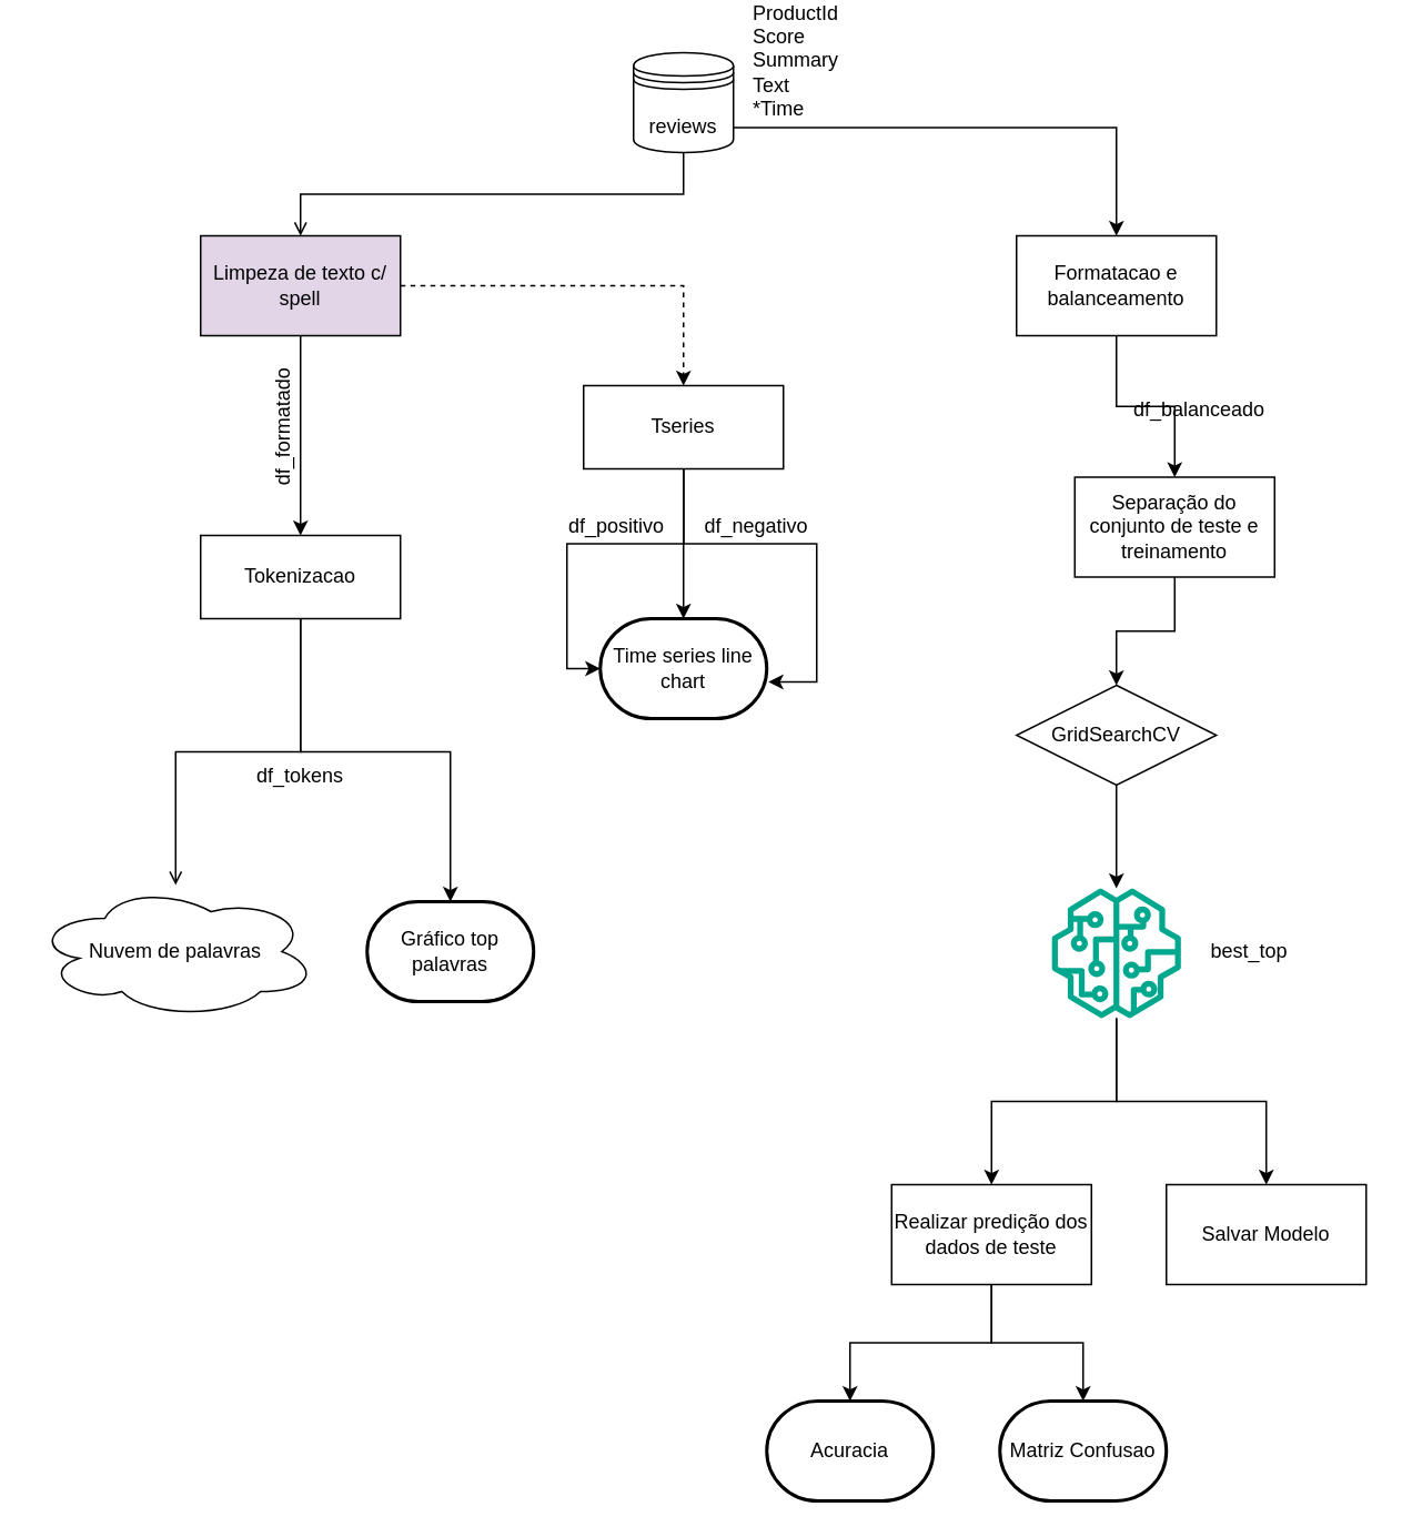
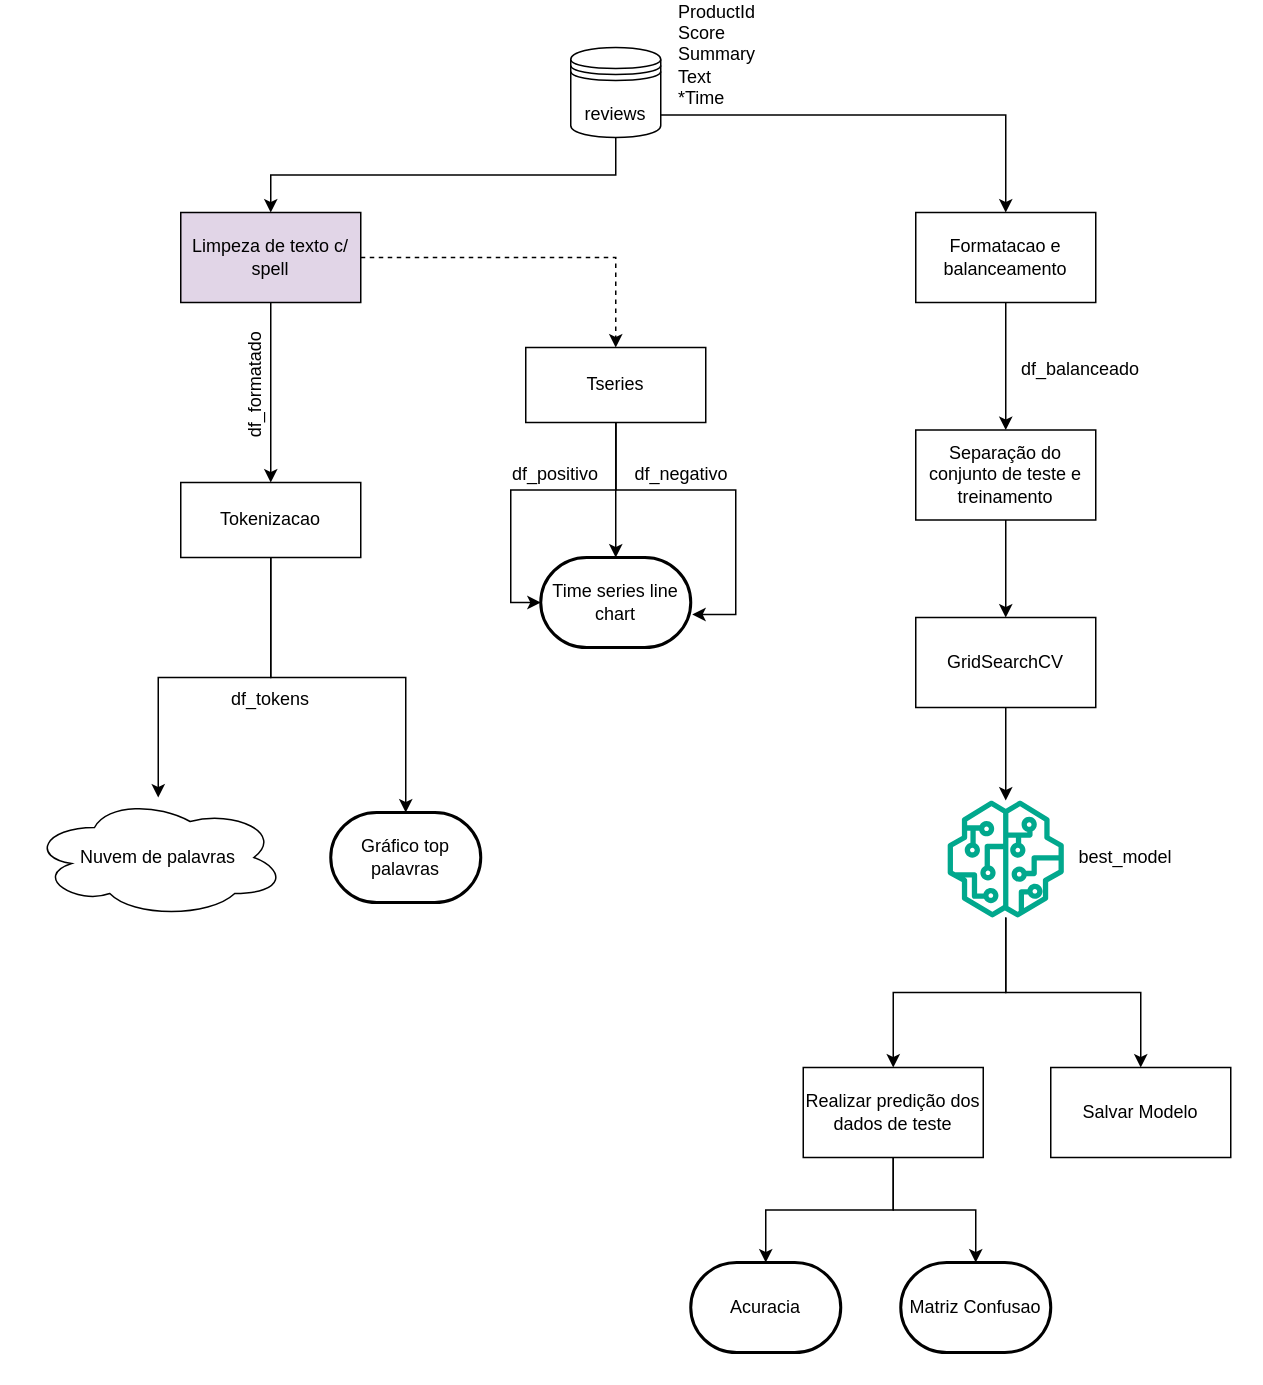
- <mxCell id="3" style="edgeStyle=orthogonalEdgeStyle;rounded=0;orthogonalLoop=1;jettySize=auto;html=1;exitX=0.5;exitY=1;exitDx=0;exitDy=0;entryX=0.5;entryY=0;entryDx=0;entryDy=0;endArrow=open;" edge="1" parent="1" source="5" target="9"><mxGeometry relative="1" as="geometry" /></mxCell>
+ <mxCell id="3" style="edgeStyle=orthogonalEdgeStyle;rounded=0;orthogonalLoop=1;jettySize=auto;html=1;exitX=0.5;exitY=1;exitDx=0;exitDy=0;entryX=0.5;entryY=0;entryDx=0;entryDy=0;" edge="1" parent="1" source="5" target="9"><mxGeometry relative="1" as="geometry" /></mxCell>
- <mxCell id="27" value="Separação do conjunto de teste e treinamento" style="whiteSpace=wrap;html=1;" vertex="1" parent="1"><mxGeometry x="645" y="285" width="120" height="60" as="geometry" /></mxCell>
+ <mxCell id="27" value="Separação do conjunto de teste e treinamento" style="whiteSpace=wrap;html=1;" vertex="1" parent="1"><mxGeometry x="610" y="285" width="120" height="60" as="geometry" /></mxCell>
- <mxCell id="30" value="GridSearchCV" style="rhombus;whiteSpace=wrap;html=1;" vertex="1" parent="1"><mxGeometry x="610" y="410" width="120" height="60" as="geometry" /></mxCell>
+ <mxCell id="30" value="GridSearchCV" style="whiteSpace=wrap;html=1;" vertex="1" parent="1"><mxGeometry x="610" y="410" width="120" height="60" as="geometry" /></mxCell>
- <mxCell id="10" style="edgeStyle=orthogonalEdgeStyle;rounded=0;orthogonalLoop=1;jettySize=auto;html=1;exitX=0.5;exitY=1;exitDx=0;exitDy=0;endArrow=open;" edge="1" parent="1" source="12" target="14"><mxGeometry relative="1" as="geometry" /></mxCell>
+ <mxCell id="10" style="edgeStyle=orthogonalEdgeStyle;rounded=0;orthogonalLoop=1;jettySize=auto;html=1;exitX=0.5;exitY=1;exitDx=0;exitDy=0;" edge="1" parent="1" source="12" target="14"><mxGeometry relative="1" as="geometry" /></mxCell>
- <mxCell id="34" value="best_top" style="text;strokeColor=none;align=center;fillColor=none;html=1;verticalAlign=middle;whiteSpace=wrap;rounded=0;" vertex="1" parent="1"><mxGeometry x="720" y="555" width="60" height="30" as="geometry" /></mxCell>
+ <mxCell id="34" value="best_model" style="text;strokeColor=none;align=center;fillColor=none;html=1;verticalAlign=middle;whiteSpace=wrap;rounded=0;" vertex="1" parent="1"><mxGeometry x="720" y="555" width="60" height="30" as="geometry" /></mxCell>
